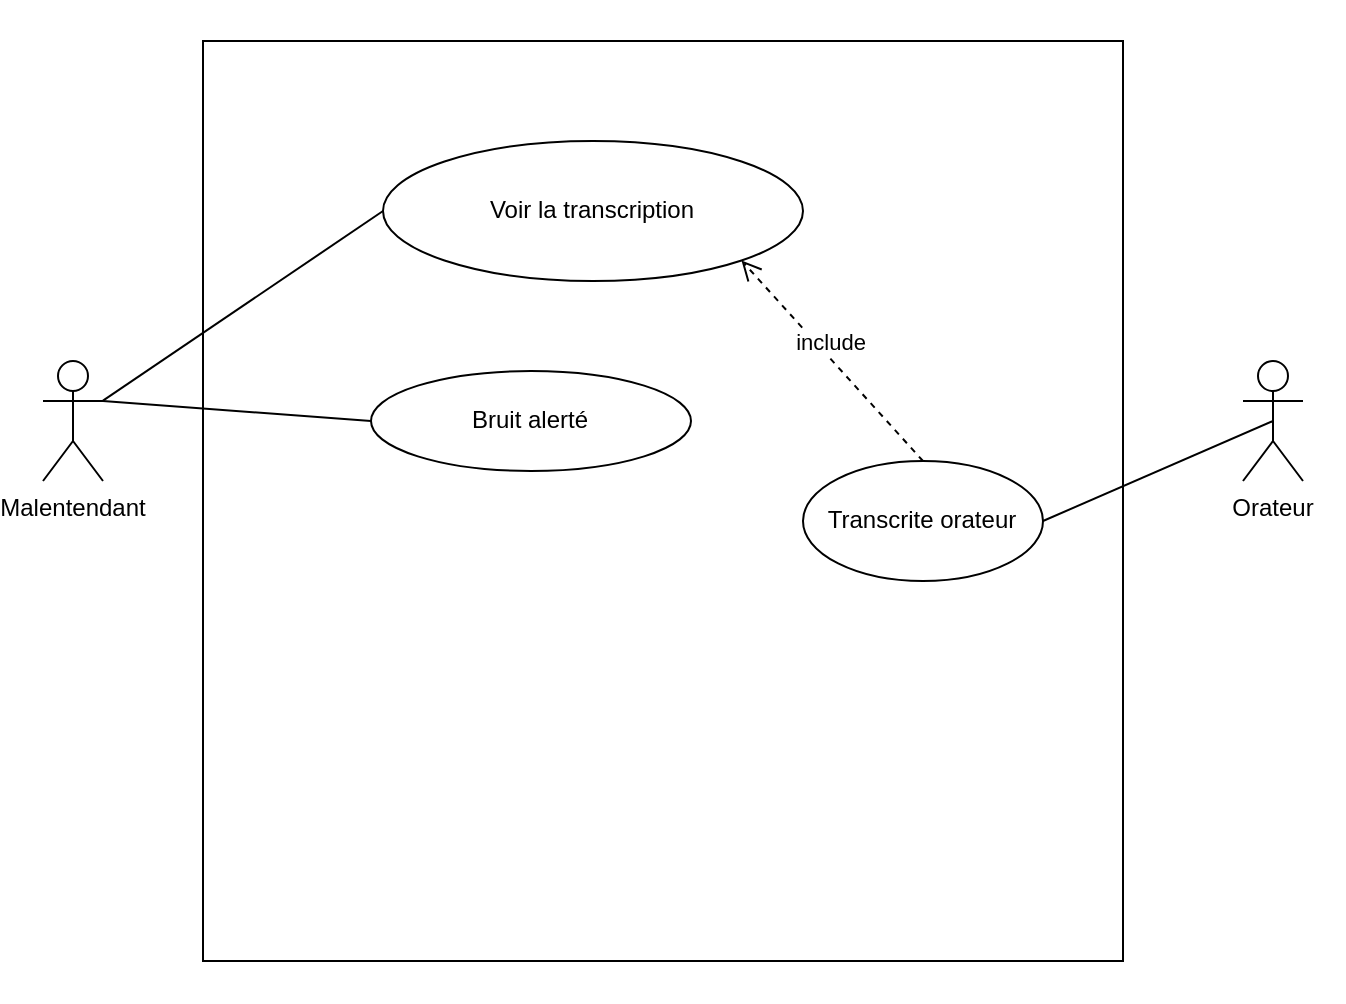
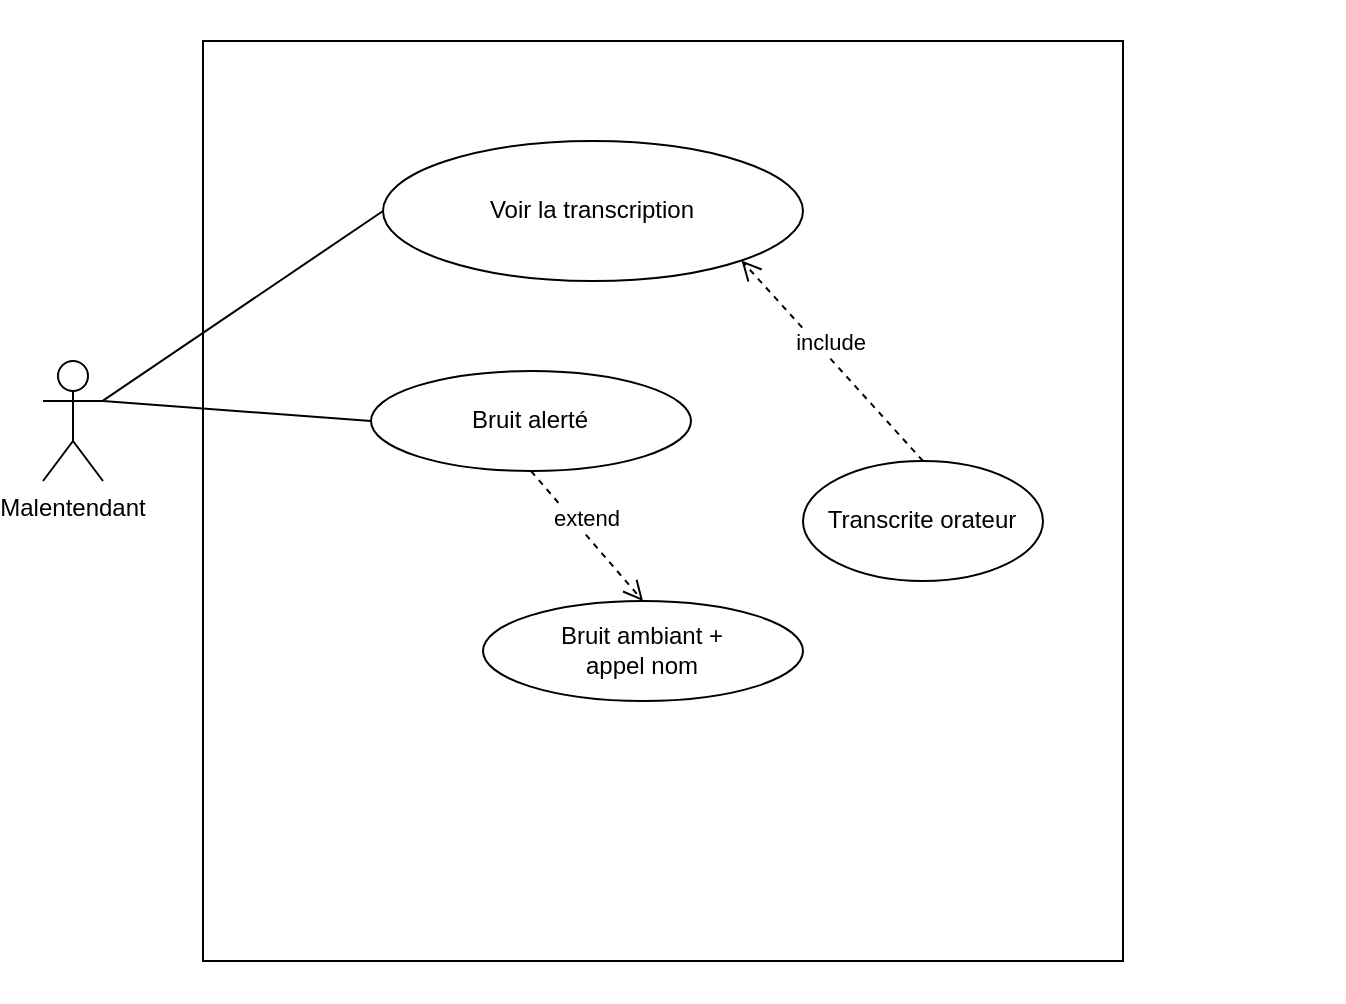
- <mxCell id="4" value="Orateur" style="shape=umlActor;verticalLabelPosition=bottom;verticalAlign=top;html=1;outlineConnect=0;" vertex="1" parent="1"><mxGeometry x="620" y="180" width="30" height="60" as="geometry" /></mxCell>
- <mxCell id="14" value="" style="endArrow=none;html=1;rounded=0;entryX=0.5;entryY=0.5;entryDx=0;entryDy=0;entryPerimeter=0;exitX=1;exitY=0.5;exitDx=0;exitDy=0;" edge="1" parent="1" source="9" target="4"><mxGeometry width="50" height="50" relative="1" as="geometry"><mxPoint x="510" y="250" as="sourcePoint" /><mxPoint x="370" y="260" as="targetPoint" /></mxGeometry></mxCell>
+ <mxCell id="13" value="extend" style="html=1;verticalAlign=bottom;endArrow=open;dashed=1;endSize=8;curved=0;rounded=0;entryX=0.5;entryY=0;entryDx=0;entryDy=0;exitX=0.5;exitY=1;exitDx=0;exitDy=0;" edge="1" parent="1" source="7" target="8"><mxGeometry relative="1" as="geometry"><mxPoint x="380" y="280" as="sourcePoint" /><mxPoint x="300" y="280" as="targetPoint" /></mxGeometry></mxCell>
+ <mxCell id="8" value="Bruit ambiant +&lt;div&gt;appel nom&lt;/div&gt;" style="ellipse;whiteSpace=wrap;html=1;" vertex="1" parent="1"><mxGeometry x="240" y="300" width="160" height="50" as="geometry" /></mxCell>
